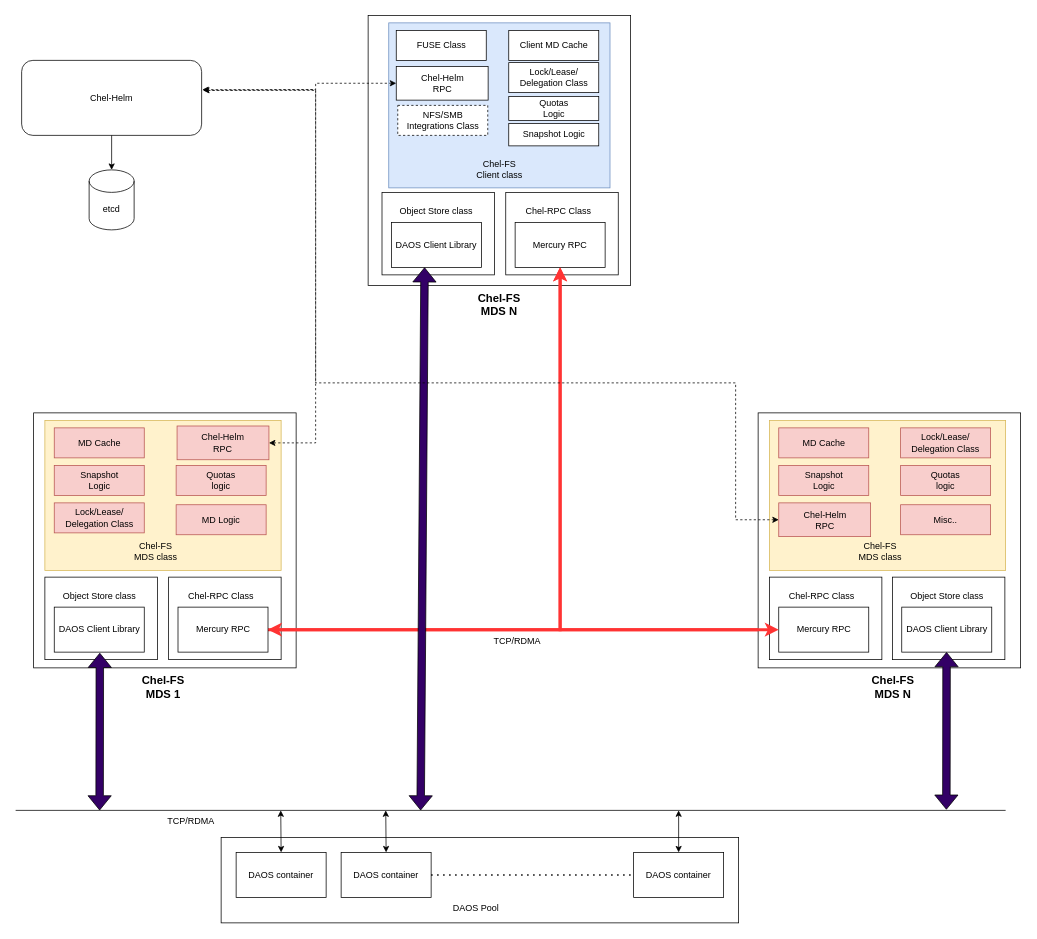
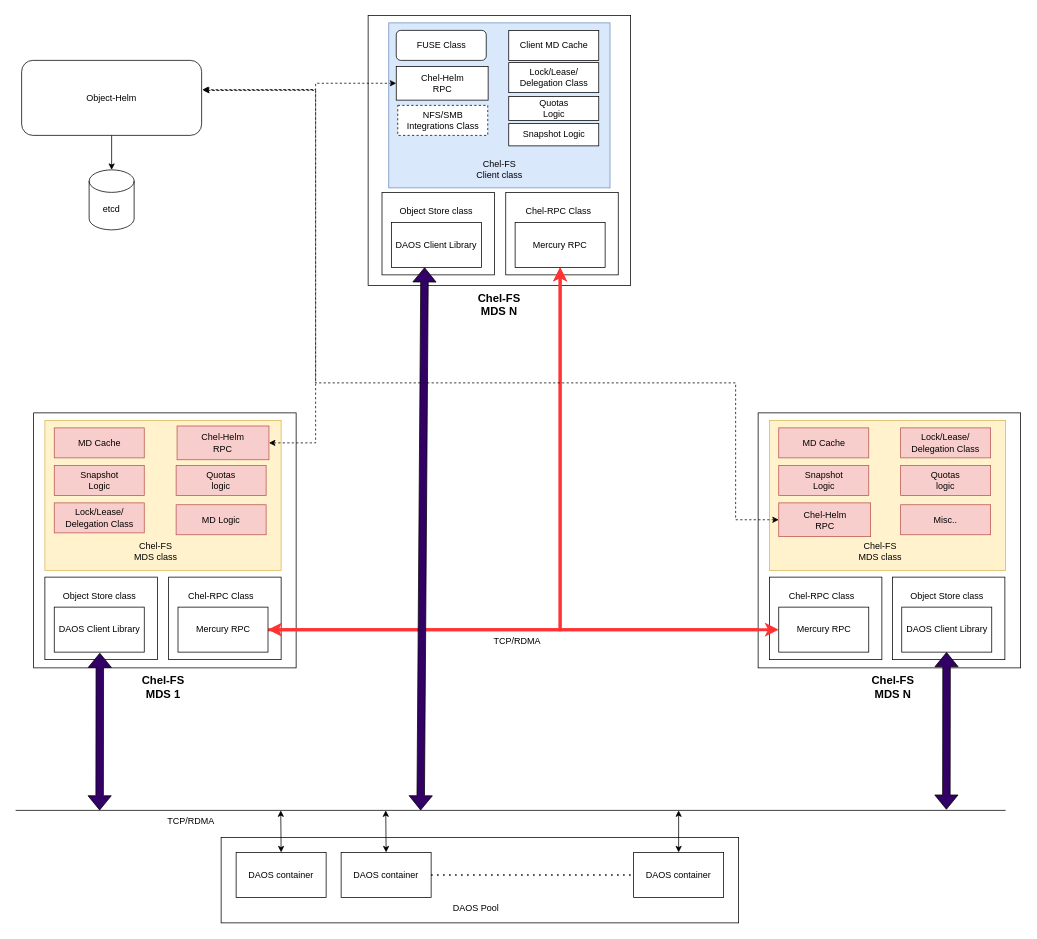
- <mxCell id="18" value="FUSE Class" style="rounded=0;whiteSpace=wrap;html=1;" vertex="1" parent="1"><mxGeometry x="527.5" y="40" width="120" height="40" as="geometry" /></mxCell>
+ <mxCell id="18" value="FUSE Class" style="whiteSpace=wrap;html=1;rounded=1;" vertex="1" parent="1"><mxGeometry x="527.5" y="40" width="120" height="40" as="geometry" /></mxCell>
- <mxCell id="66" value="Chel-Helm" style="rounded=1;whiteSpace=wrap;html=1;" vertex="1" parent="1"><mxGeometry x="28" y="80" width="240" height="100" as="geometry" /></mxCell>
+ <mxCell id="66" value="Object-Helm" style="rounded=1;whiteSpace=wrap;html=1;" vertex="1" parent="1"><mxGeometry x="28" y="80" width="240" height="100" as="geometry" /></mxCell>
